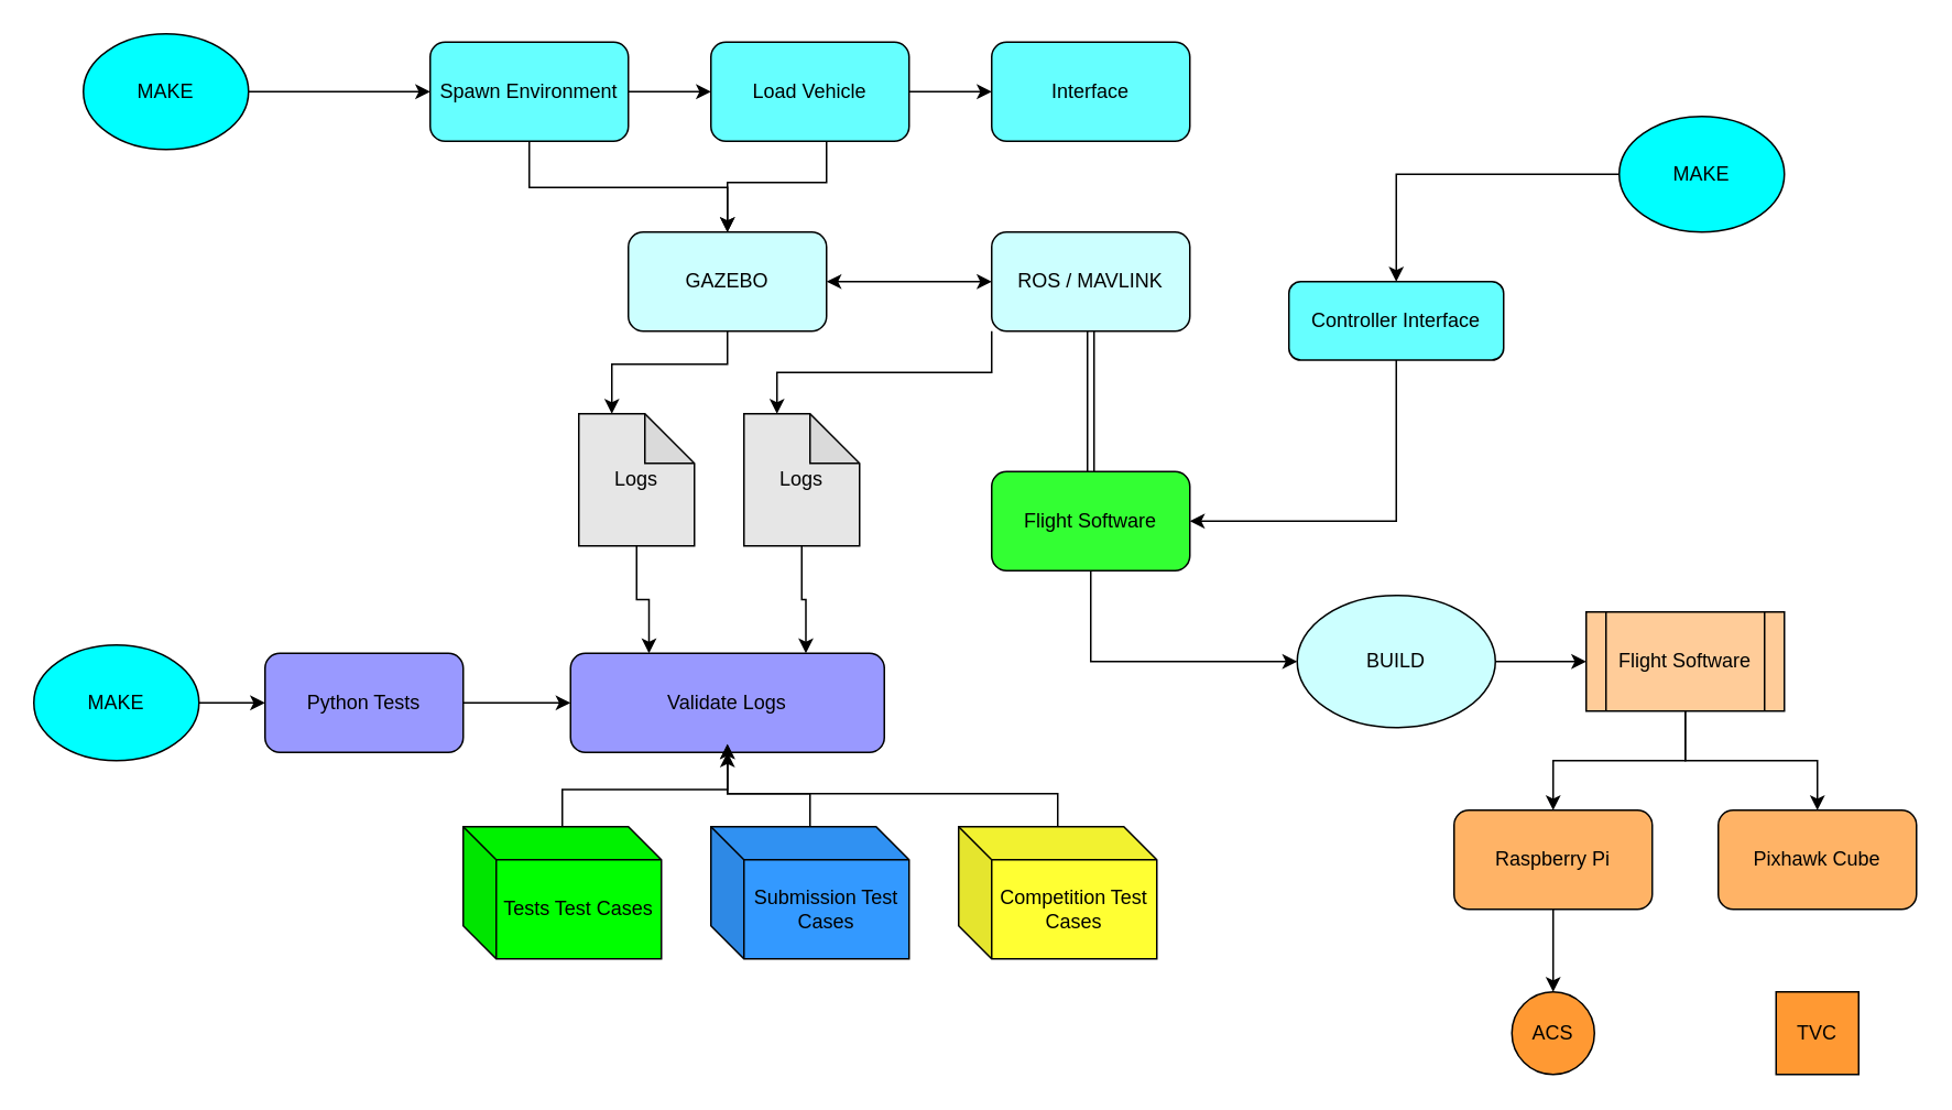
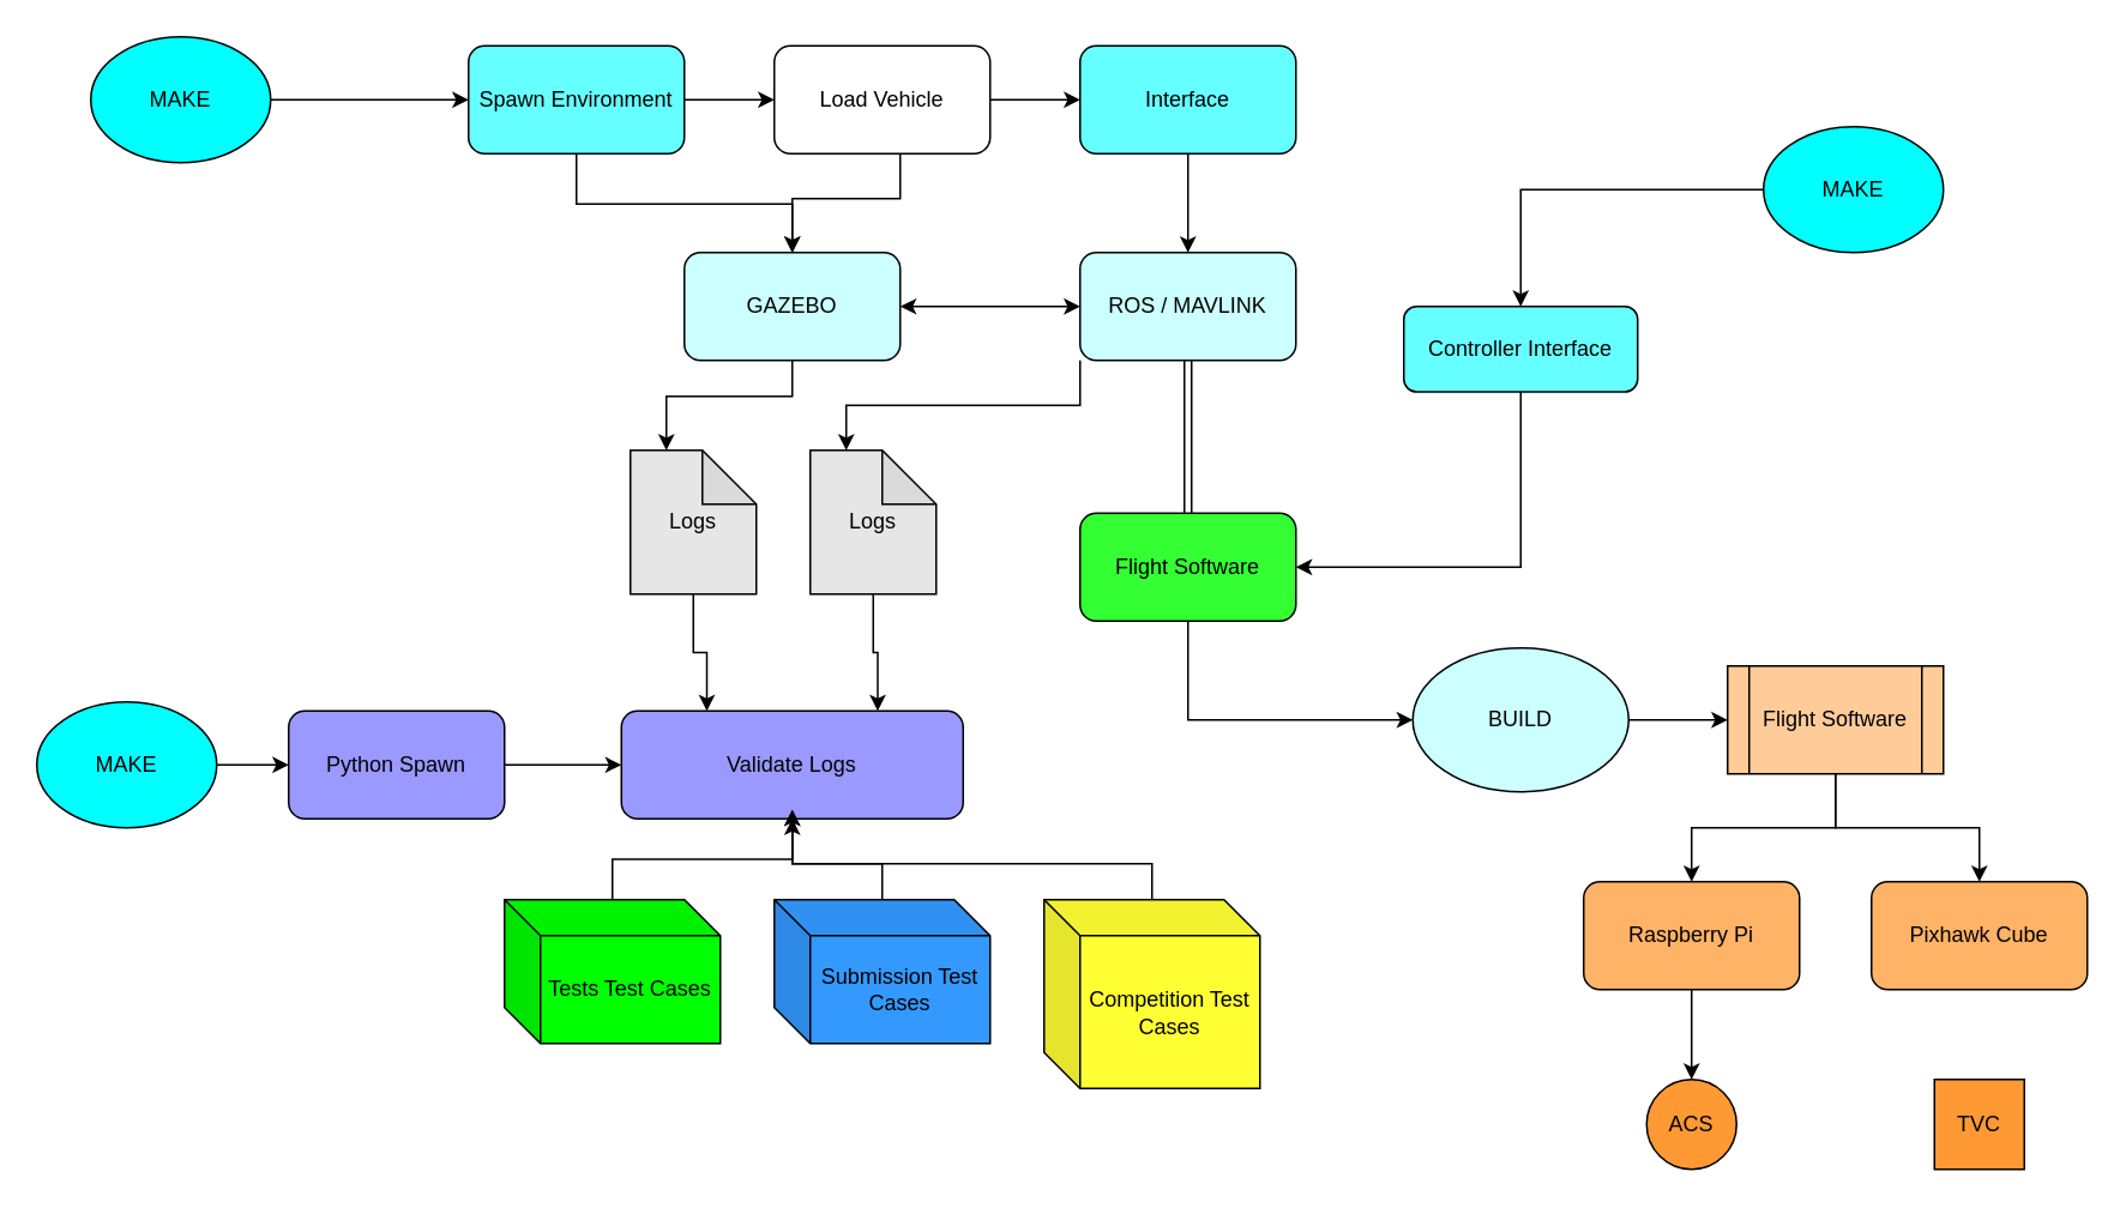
- <mxCell id="9" value="Load Vehicle" style="rounded=1;whiteSpace=wrap;html=1;fillColor=#66FFFF;" parent="1" vertex="1"><mxGeometry x="430" y="25" width="120" height="60" as="geometry" /></mxCell>
+ <mxCell id="9" value="Load Vehicle" style="rounded=1;whiteSpace=wrap;html=1;fillColor=#ffffff;" parent="1" vertex="1"><mxGeometry x="430" y="25" width="120" height="60" as="geometry" /></mxCell>
+ <mxCell id="12" style="edgeStyle=orthogonalEdgeStyle;rounded=0;orthogonalLoop=1;jettySize=auto;html=1;" parent="1" source="13" target="15" edge="1"><mxGeometry relative="1" as="geometry" /></mxCell>
- <mxCell id="31" value="Python Tests" style="rounded=1;whiteSpace=wrap;html=1;fillColor=#9999FF;" parent="1" vertex="1"><mxGeometry x="160" y="395" width="120" height="60" as="geometry" /></mxCell>
+ <mxCell id="31" value="Python Spawn" style="rounded=1;whiteSpace=wrap;html=1;fillColor=#9999FF;" parent="1" vertex="1"><mxGeometry x="160" y="395" width="120" height="60" as="geometry" /></mxCell>
- <mxCell id="36" value="Competition Test Cases" style="shape=cube;whiteSpace=wrap;html=1;boundedLbl=1;backgroundOutline=1;darkOpacity=0.05;darkOpacity2=0.1;fillColor=#FFFF33;" parent="1" vertex="1"><mxGeometry x="580" y="500" width="120" height="80" as="geometry" /></mxCell>
+ <mxCell id="36" value="Competition Test Cases" style="shape=cube;whiteSpace=wrap;html=1;boundedLbl=1;backgroundOutline=1;darkOpacity=0.05;darkOpacity2=0.1;fillColor=#FFFF33;" parent="1" vertex="1"><mxGeometry x="580" y="500" width="120" height="105" as="geometry" /></mxCell>
